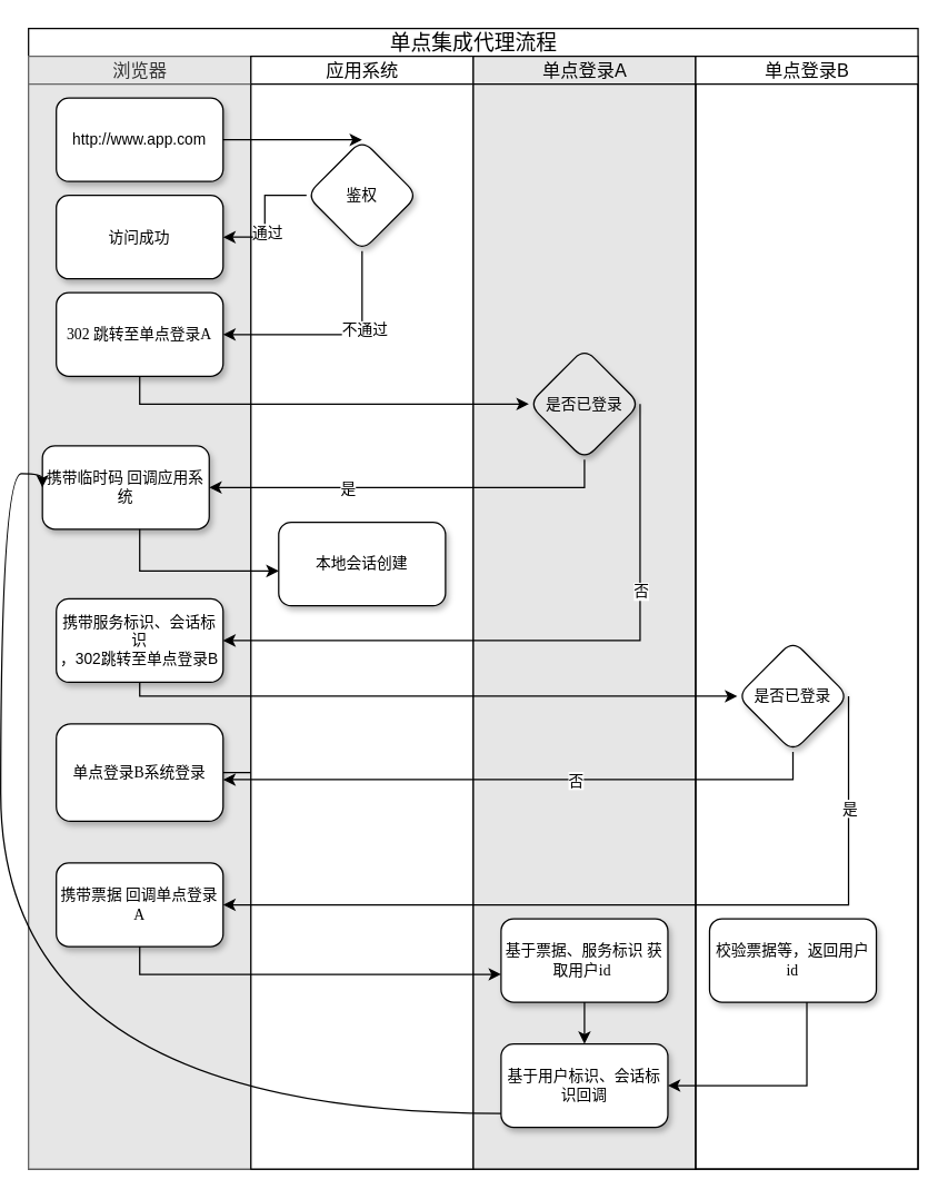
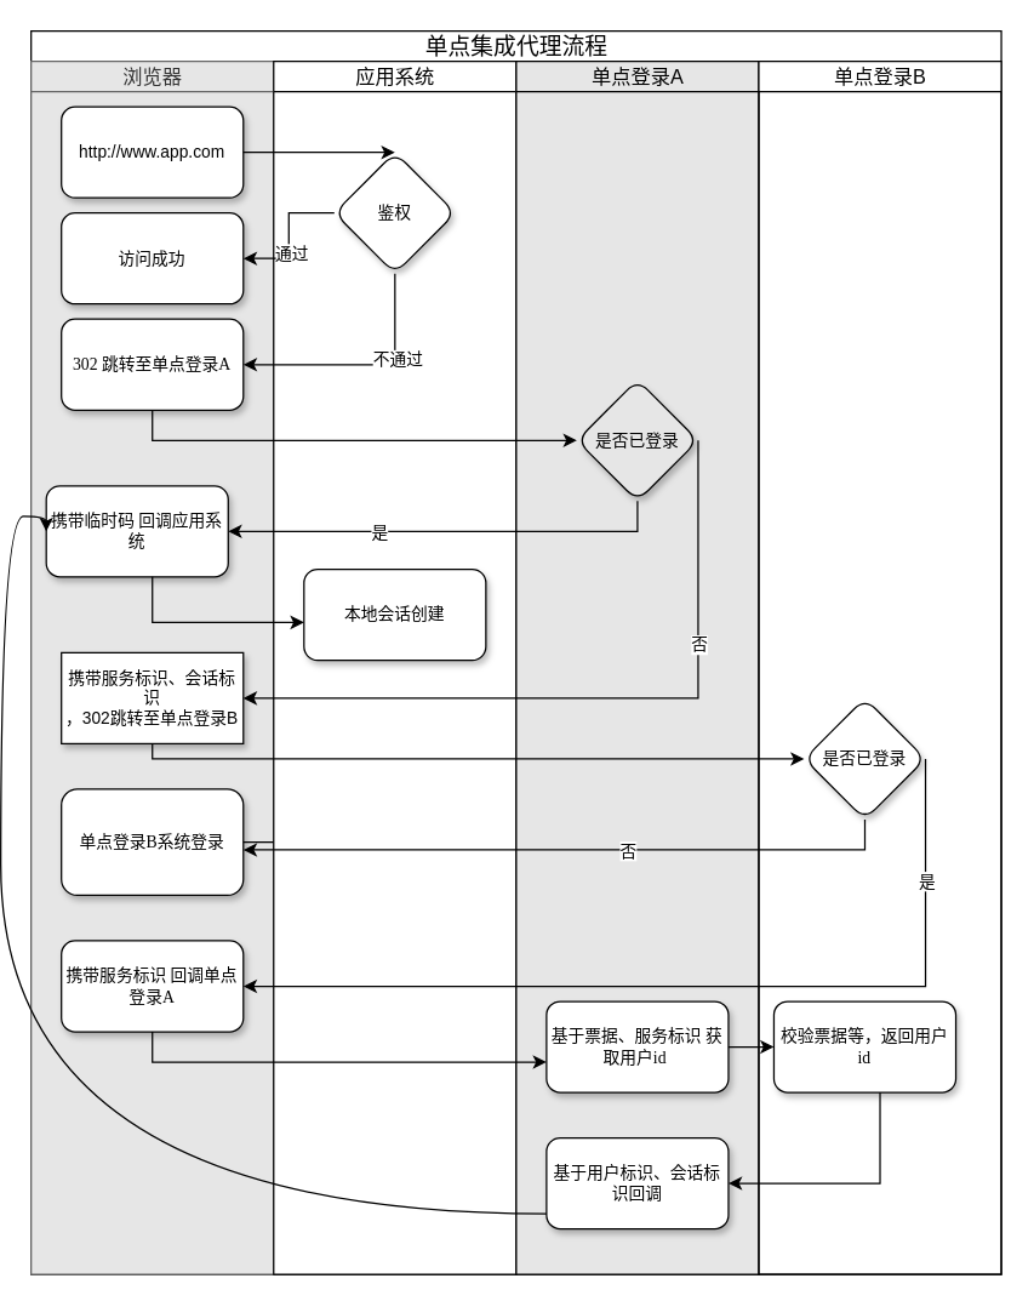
- <mxCell id="7" value="&lt;font style=&quot;font-size: 11px;&quot;&gt;&lt;span style=&quot;font-family: Helvetica; background-color: rgb(255, 255, 255);&quot;&gt;携带服务标识、&lt;/span&gt;&lt;font style=&quot;font-size: 11px;&quot;&gt;会话标识&lt;/font&gt;&lt;span style=&quot;font-family: Helvetica; background-color: rgb(255, 255, 255);&quot;&gt;&lt;br&gt;，302跳转至单点登录B&lt;/span&gt;&lt;/font&gt;" style="whiteSpace=wrap;html=1;fontSize=8;fontFamily=Verdana;rounded=1;shadow=1;labelBackgroundColor=none;strokeWidth=1;" parent="3" vertex="1"><mxGeometry x="20" y="390" width="120" height="60" as="geometry" /></mxCell>
+ <mxCell id="7" value="&lt;font style=&quot;font-size: 11px;&quot;&gt;&lt;span style=&quot;font-family: Helvetica; background-color: rgb(255, 255, 255);&quot;&gt;携带服务标识、&lt;/span&gt;&lt;font style=&quot;font-size: 11px;&quot;&gt;会话标识&lt;/font&gt;&lt;span style=&quot;font-family: Helvetica; background-color: rgb(255, 255, 255);&quot;&gt;&lt;br&gt;，302跳转至单点登录B&lt;/span&gt;&lt;/font&gt;" style="whiteSpace=wrap;html=1;fontSize=8;fontFamily=Verdana;shadow=1;labelBackgroundColor=none;strokeWidth=1;rounded=0;" parent="3" vertex="1"><mxGeometry x="20" y="390" width="120" height="60" as="geometry" /></mxCell>
- <mxCell id="8" value="&lt;font style=&quot;font-size: 11px;&quot;&gt;携带票据 回调单点登录A&lt;/font&gt;" style="whiteSpace=wrap;html=1;fontSize=8;fontFamily=Verdana;rounded=1;shadow=1;labelBackgroundColor=none;strokeWidth=1;" parent="3" vertex="1"><mxGeometry x="20" y="580" width="120" height="60" as="geometry" /></mxCell>
+ <mxCell id="8" value="&lt;font style=&quot;font-size: 11px;&quot;&gt;携带服务标识 回调单点登录A&lt;/font&gt;" style="whiteSpace=wrap;html=1;fontSize=8;fontFamily=Verdana;rounded=1;shadow=1;labelBackgroundColor=none;strokeWidth=1;" parent="3" vertex="1"><mxGeometry x="20" y="580" width="120" height="60" as="geometry" /></mxCell>
- <mxCell id="34" value="" style="edgeStyle=orthogonalEdgeStyle;rounded=0;orthogonalLoop=1;jettySize=auto;html=1;fontFamily=Helvetica;fontSize=8;" parent="2" source="17" target="18" edge="1"><mxGeometry relative="1" as="geometry" /></mxCell>
+ <mxCell id="34" value="" style="edgeStyle=orthogonalEdgeStyle;rounded=0;orthogonalLoop=1;jettySize=auto;html=1;fontFamily=Helvetica;fontSize=8;" parent="2" source="17" target="41" edge="1"><mxGeometry relative="1" as="geometry" /></mxCell>
